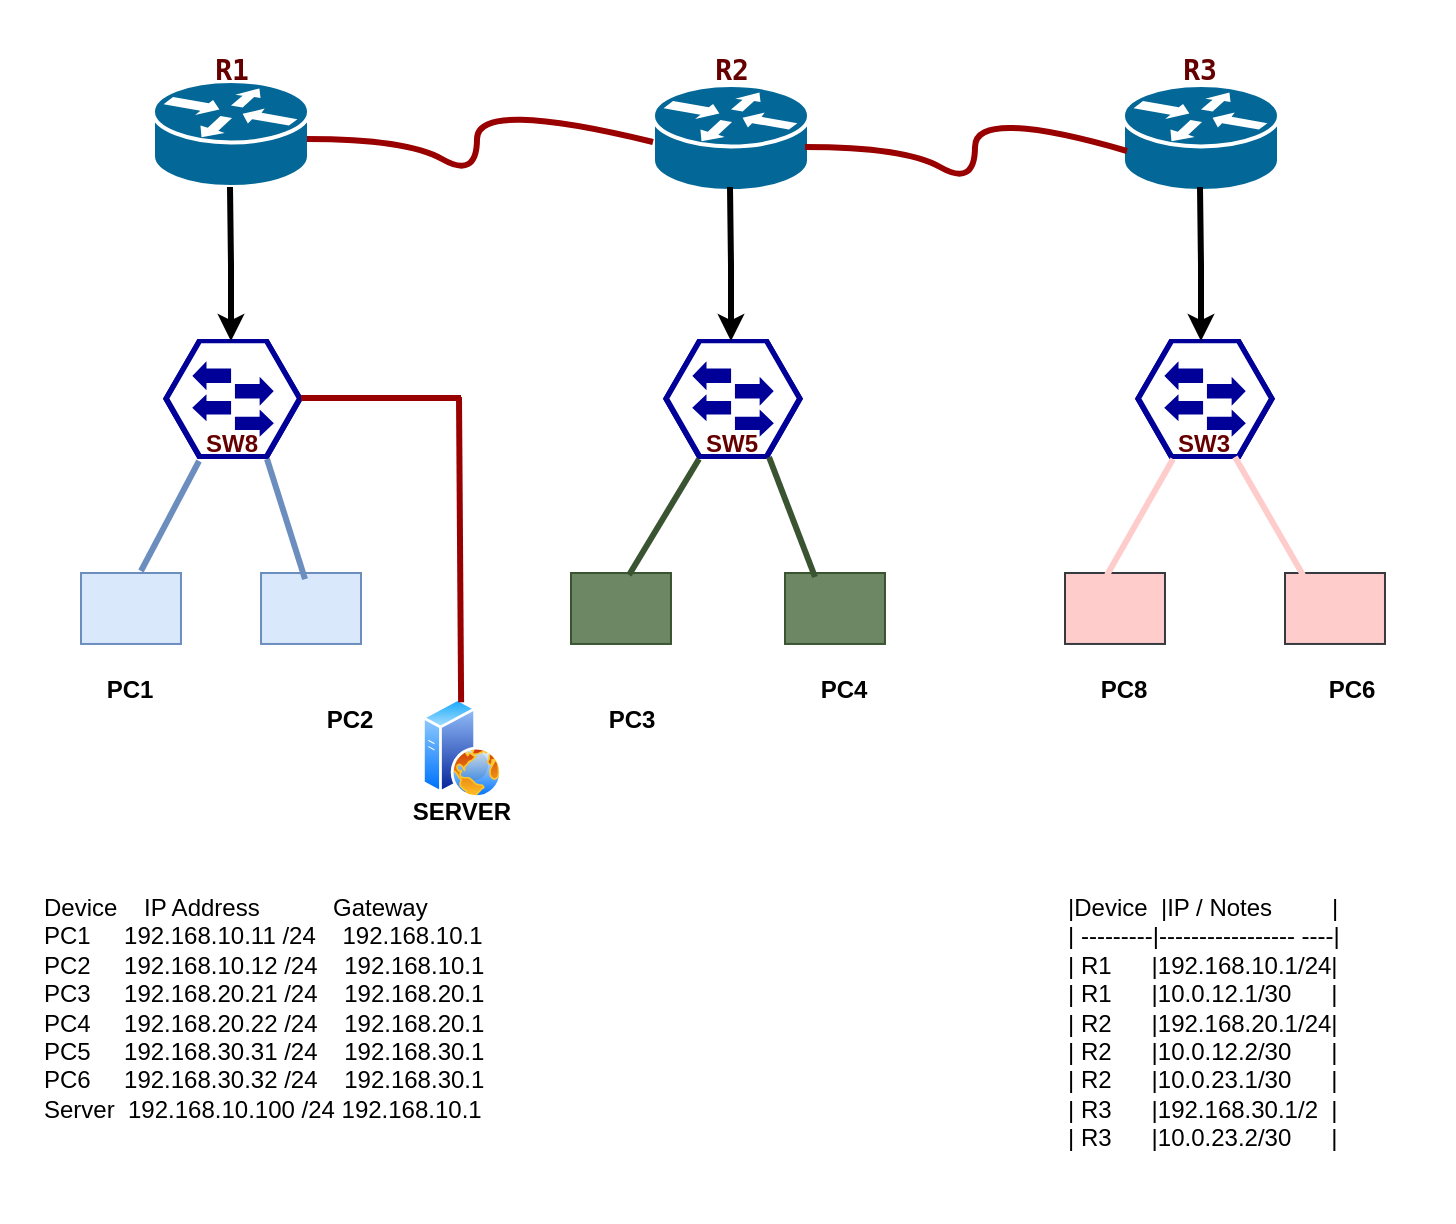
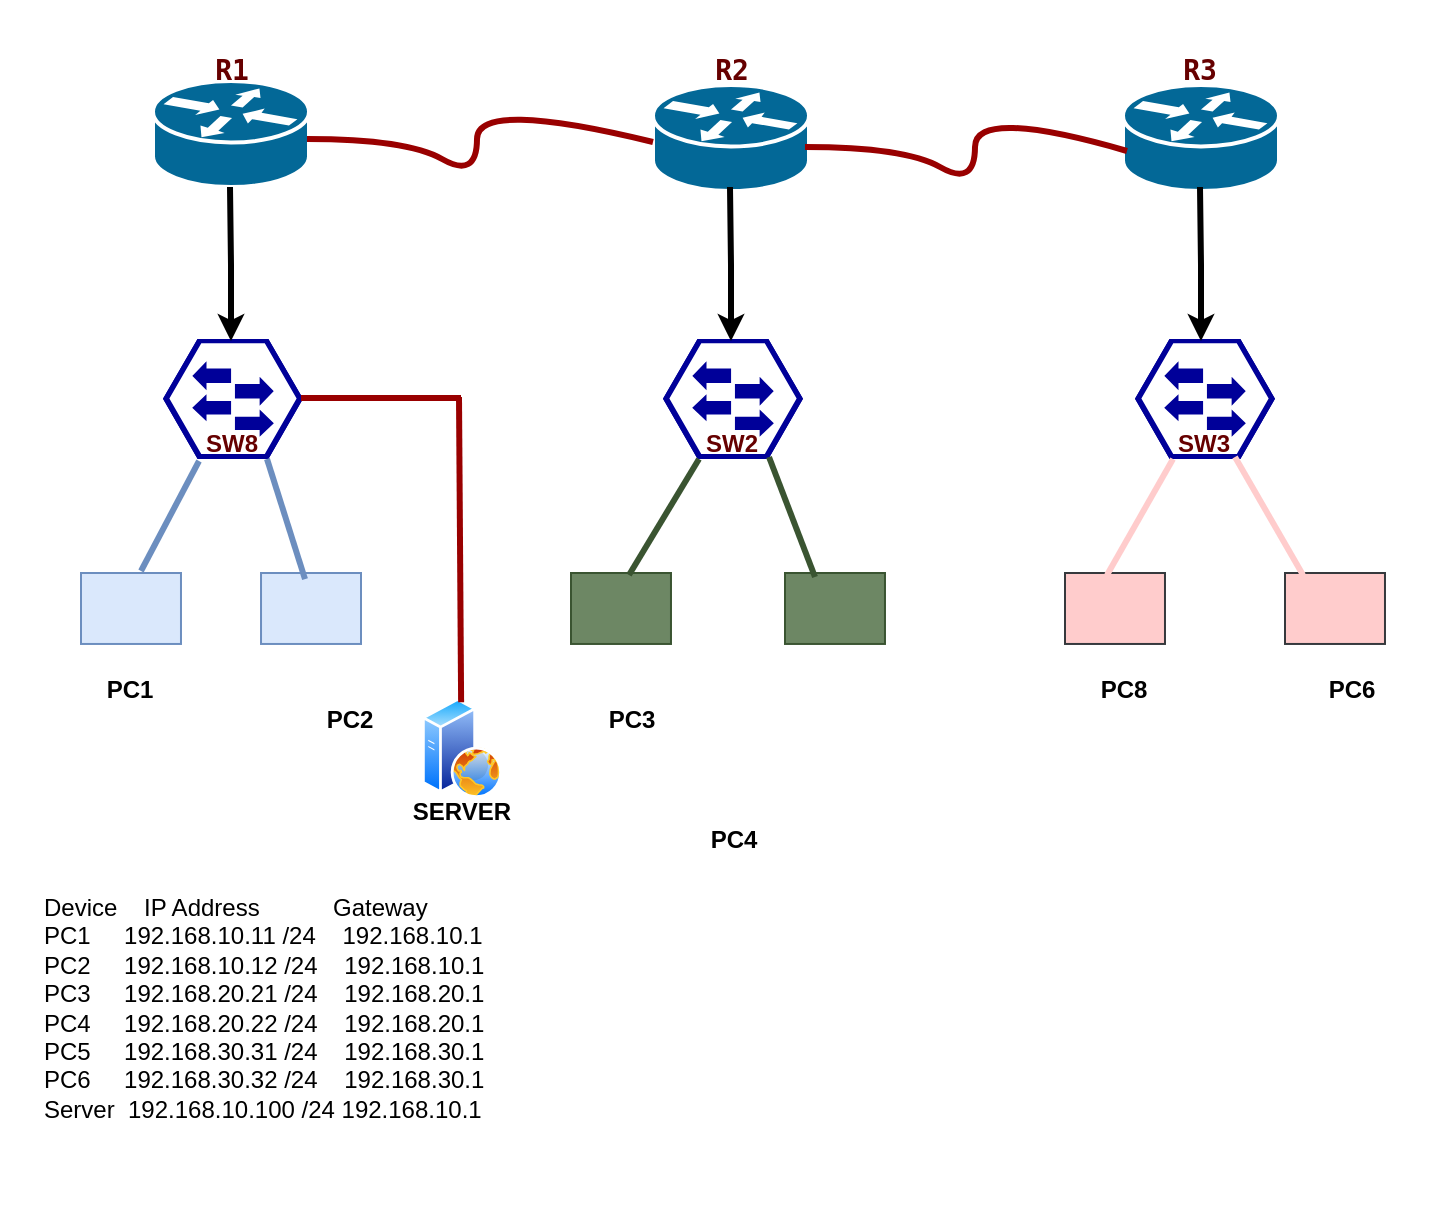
- <mxCell id="33" value="&lt;b&gt;&lt;font style=&quot;color: rgb(102, 0, 0);&quot;&gt;SW5&lt;/font&gt;&lt;/b&gt;" style="text;strokeColor=none;align=center;fillColor=none;html=1;verticalAlign=middle;whiteSpace=wrap;rounded=0;" parent="1" vertex="1"><mxGeometry x="336" y="207" width="60" height="30" as="geometry" /></mxCell>
+ <mxCell id="33" value="&lt;b&gt;&lt;font style=&quot;color: rgb(102, 0, 0);&quot;&gt;SW2&lt;/font&gt;&lt;/b&gt;" style="text;strokeColor=none;align=center;fillColor=none;html=1;verticalAlign=middle;whiteSpace=wrap;rounded=0;" parent="1" vertex="1"><mxGeometry x="336" y="207" width="60" height="30" as="geometry" /></mxCell>
- <mxCell id="40" value="&lt;b&gt;PC4&lt;/b&gt;" style="text;strokeColor=none;align=center;fillColor=none;html=1;verticalAlign=middle;whiteSpace=wrap;rounded=0;" vertex="1" parent="1"><mxGeometry x="392" y="330" width="60" height="30" as="geometry" /></mxCell>
+ <mxCell id="40" value="&lt;b&gt;PC4&lt;/b&gt;" style="text;strokeColor=none;align=center;fillColor=none;html=1;verticalAlign=middle;whiteSpace=wrap;rounded=0;" vertex="1" parent="1"><mxGeometry x="337" y="405" width="60" height="30" as="geometry" /></mxCell>
- <mxCell id="35" value="|Device  |IP / Notes         |&#10;| ---------|----------------- ----|&#10;| R1      |192.168.10.1/24|&#10;| R1      |10.0.12.1/30      |&#10;| R2      |192.168.20.1/24|&#10;| R2      |10.0.12.2/30      |&#10;| R2      |10.0.23.1/30      |&#10;| R3      |192.168.30.1/2  |&#10;| R3      |10.0.23.2/30      |" style="text;whiteSpace=wrap;" parent="1" vertex="1"><mxGeometry x="532" y="440" width="170" height="150" as="geometry" /></mxCell>
